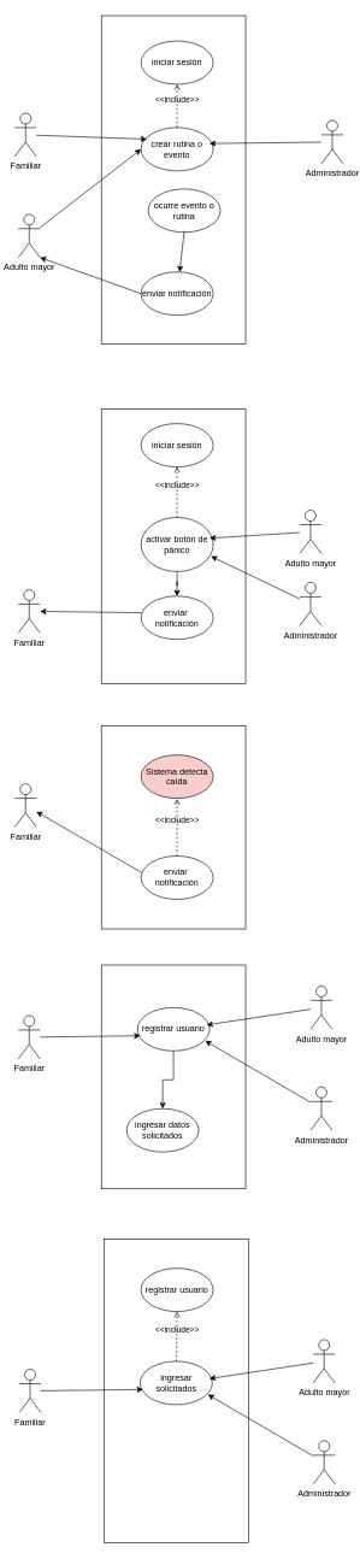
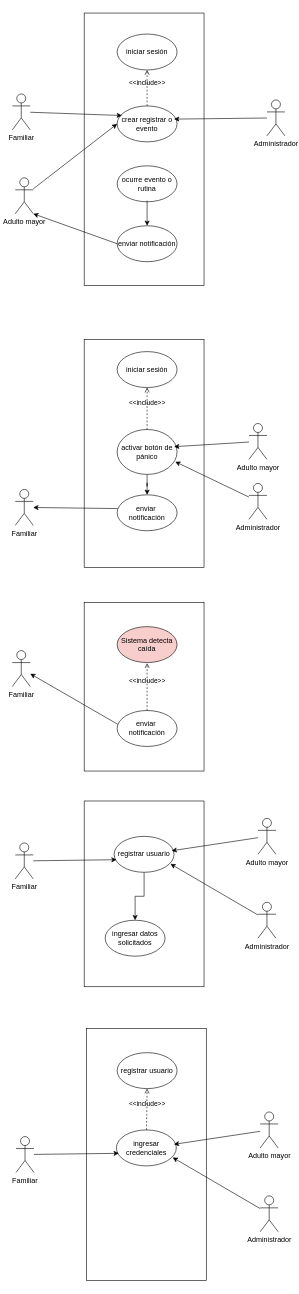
- <mxCell id="5" value="crear rutina o evento" style="ellipse;whiteSpace=wrap;html=1;" vertex="1" parent="1"><mxGeometry x="195" y="175" width="100" height="60" as="geometry" /></mxCell>
+ <mxCell id="5" value="crear registrar o evento" style="ellipse;whiteSpace=wrap;html=1;" vertex="1" parent="1"><mxGeometry x="195" y="175" width="100" height="60" as="geometry" /></mxCell>
- <mxCell id="26" value="ocurre evento o rutina" style="ellipse;whiteSpace=wrap;html=1;" vertex="1" parent="1"><mxGeometry x="205" y="260" width="100" height="60" as="geometry" /></mxCell>
+ <mxCell id="26" value="ocurre evento o rutina" style="ellipse;whiteSpace=wrap;html=1;" vertex="1" parent="1"><mxGeometry x="195" y="275" width="100" height="60" as="geometry" /></mxCell>
- <mxCell id="46" value="ingresar solicitados" style="ellipse;whiteSpace=wrap;html=1;" vertex="1" parent="1"><mxGeometry x="193.75" y="1884" width="100" height="60" as="geometry" /></mxCell>
+ <mxCell id="46" value="ingresar credenciales" style="ellipse;whiteSpace=wrap;html=1;" vertex="1" parent="1"><mxGeometry x="193.75" y="1884" width="100" height="60" as="geometry" /></mxCell>
